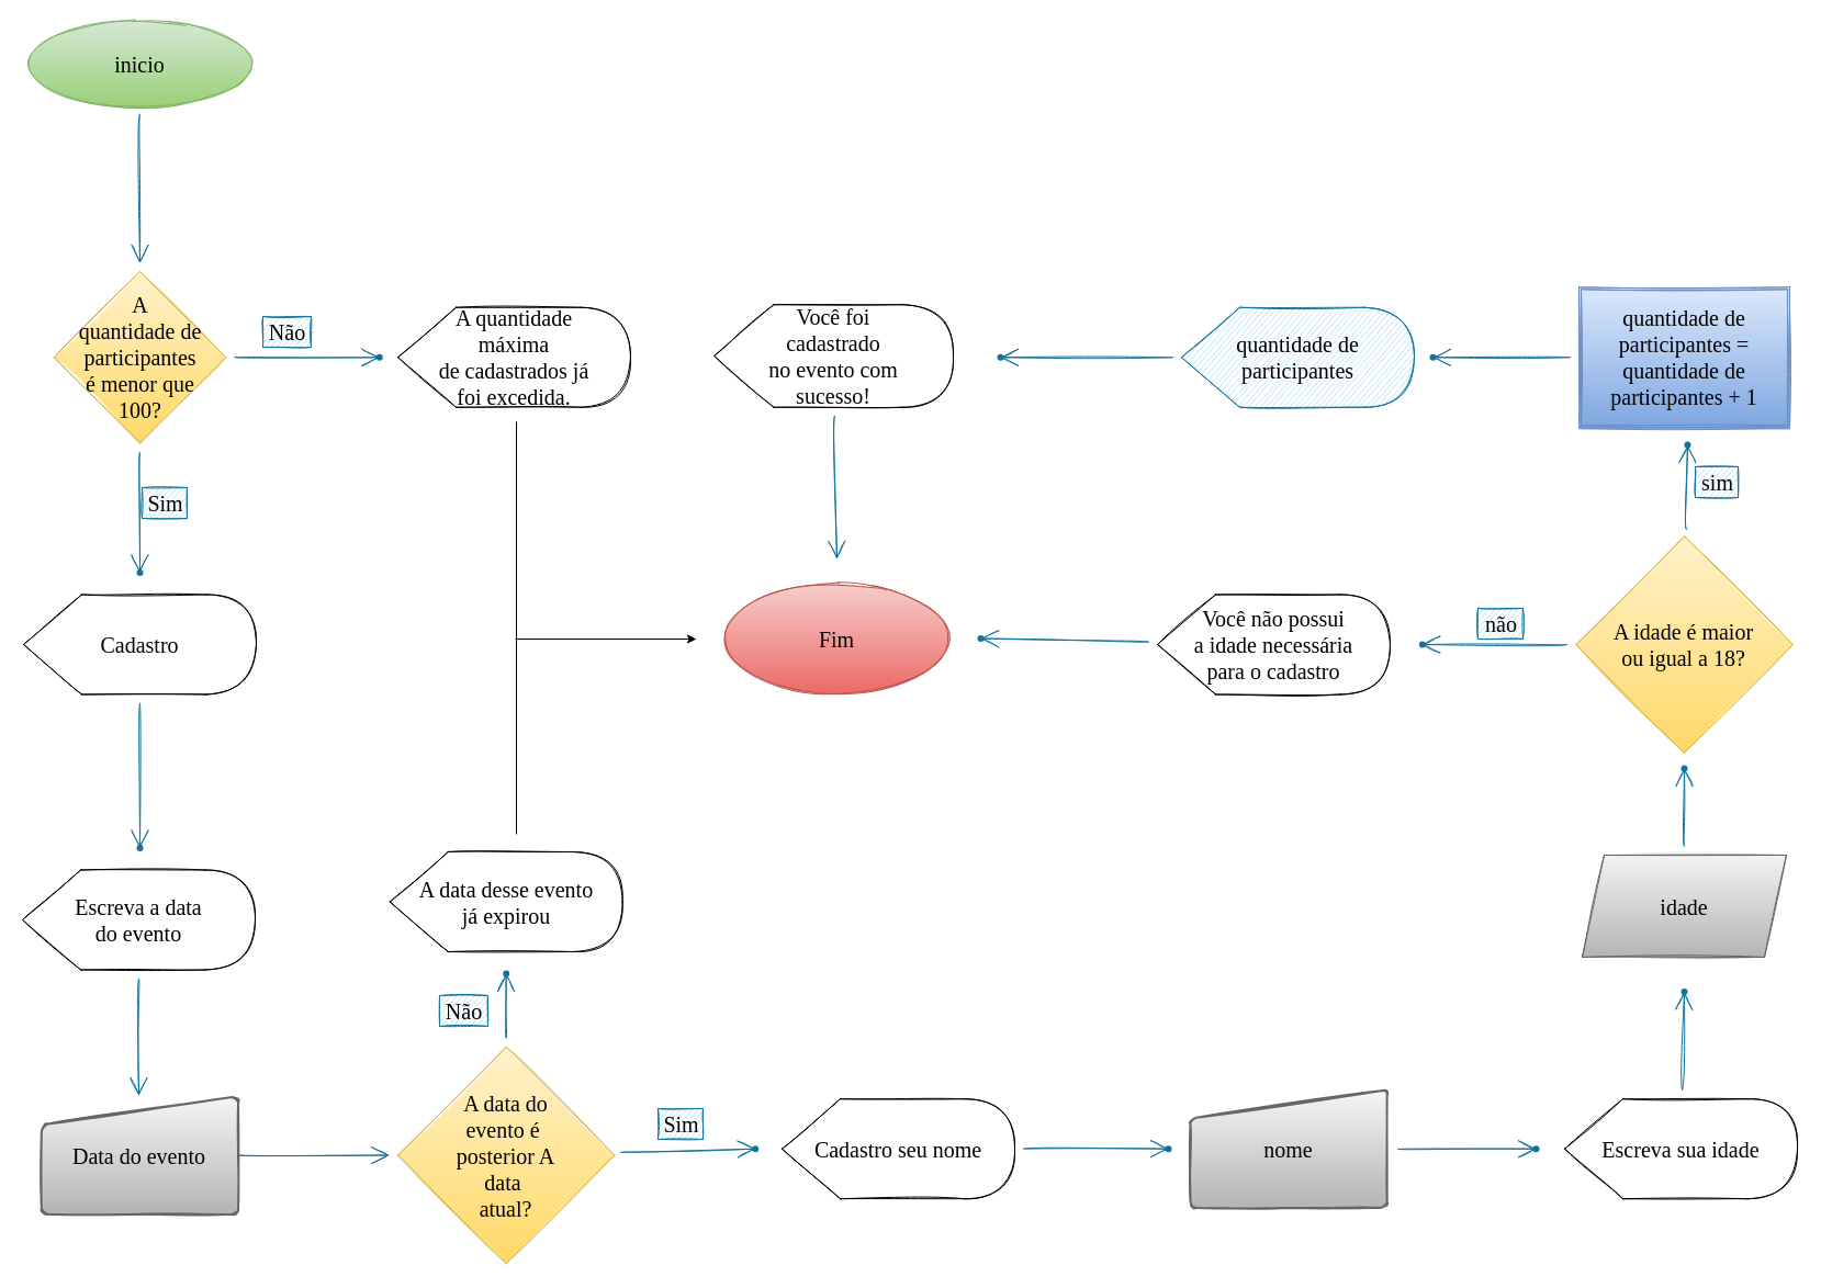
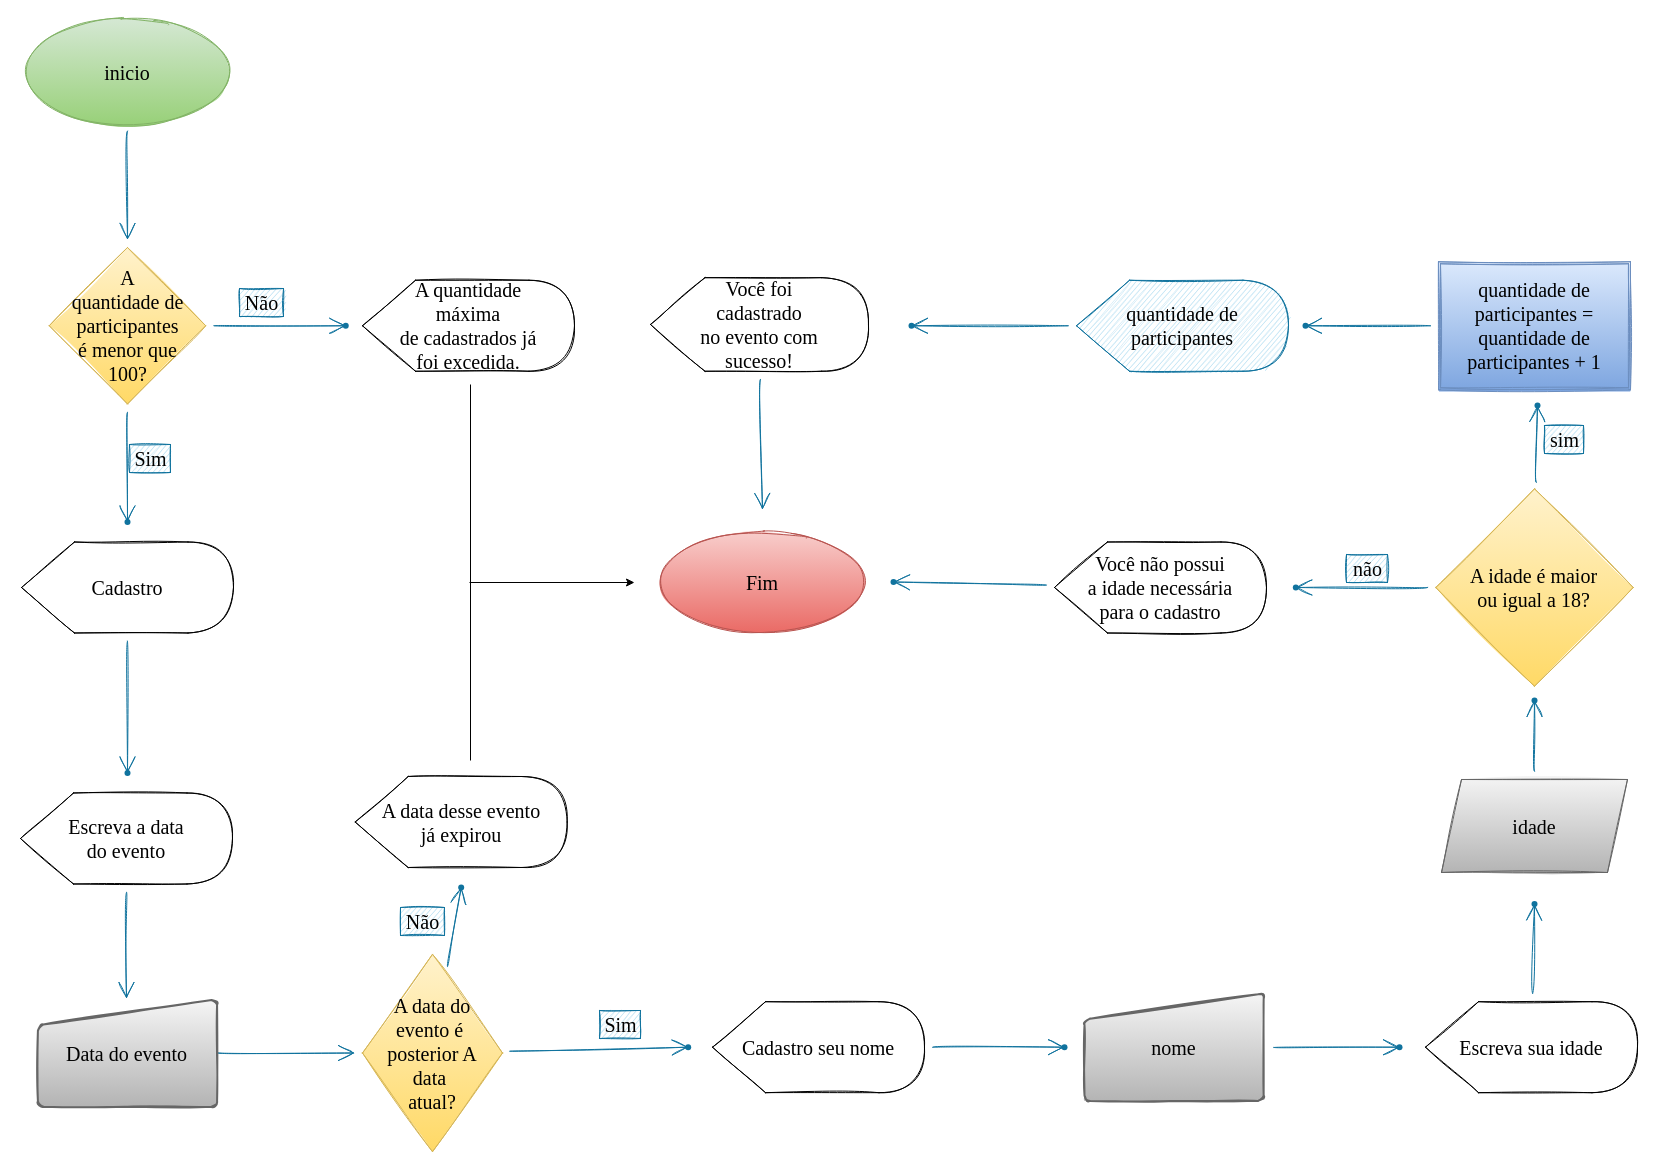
- <mxCell id="3" value="inicio" style="ellipse;whiteSpace=wrap;html=1;sketch=1;hachureGap=4;fontFamily=Architects Daughter;fontSource=https%3A%2F%2Ffonts.googleapis.com%2Fcss%3Ffamily%3DArchitects%2BDaughter;fontSize=20;fillColor=#d5e8d4;strokeColor=#82b366;gradientColor=#97d077;" parent="1" vertex="1"><mxGeometry x="20" y="20.5" width="214" height="75" as="geometry" /></mxCell>
+ <mxCell id="3" value="inicio" style="ellipse;whiteSpace=wrap;html=1;sketch=1;hachureGap=4;fontFamily=Architects Daughter;fontSource=https%3A%2F%2Ffonts.googleapis.com%2Fcss%3Ffamily%3DArchitects%2BDaughter;fontSize=20;fillColor=#d5e8d4;strokeColor=#82b366;gradientColor=#97d077;" parent="1" vertex="1"><mxGeometry x="20" y="20.5" width="214" height="102" as="geometry" /></mxCell>
- <mxCell id="20" value="A data do&lt;br&gt;evento é&amp;nbsp;&lt;br&gt;posterior A&lt;br&gt;data&amp;nbsp;&lt;br&gt;atual?" style="rhombus;whiteSpace=wrap;html=1;sketch=1;hachureGap=4;fontFamily=Architects Daughter;fontSource=https%3A%2F%2Ffonts.googleapis.com%2Fcss%3Ffamily%3DArchitects%2BDaughter;fontSize=20;fillColor=#fff2cc;strokeColor=#d6b656;gradientColor=#ffd966;" parent="1" vertex="1"><mxGeometry x="362" y="953.81" width="197.38" height="197.38" as="geometry" /></mxCell>
+ <mxCell id="20" value="A data do&lt;br&gt;evento é&amp;nbsp;&lt;br&gt;posterior A&lt;br&gt;data&amp;nbsp;&lt;br&gt;atual?" style="rhombus;whiteSpace=wrap;html=1;sketch=1;hachureGap=4;fontFamily=Architects Daughter;fontSource=https%3A%2F%2Ffonts.googleapis.com%2Fcss%3Ffamily%3DArchitects%2BDaughter;fontSize=20;fillColor=#fff2cc;strokeColor=#d6b656;gradientColor=#ffd966;" parent="1" vertex="1"><mxGeometry x="362" y="953.81" width="140" height="197.38" as="geometry" /></mxCell>
